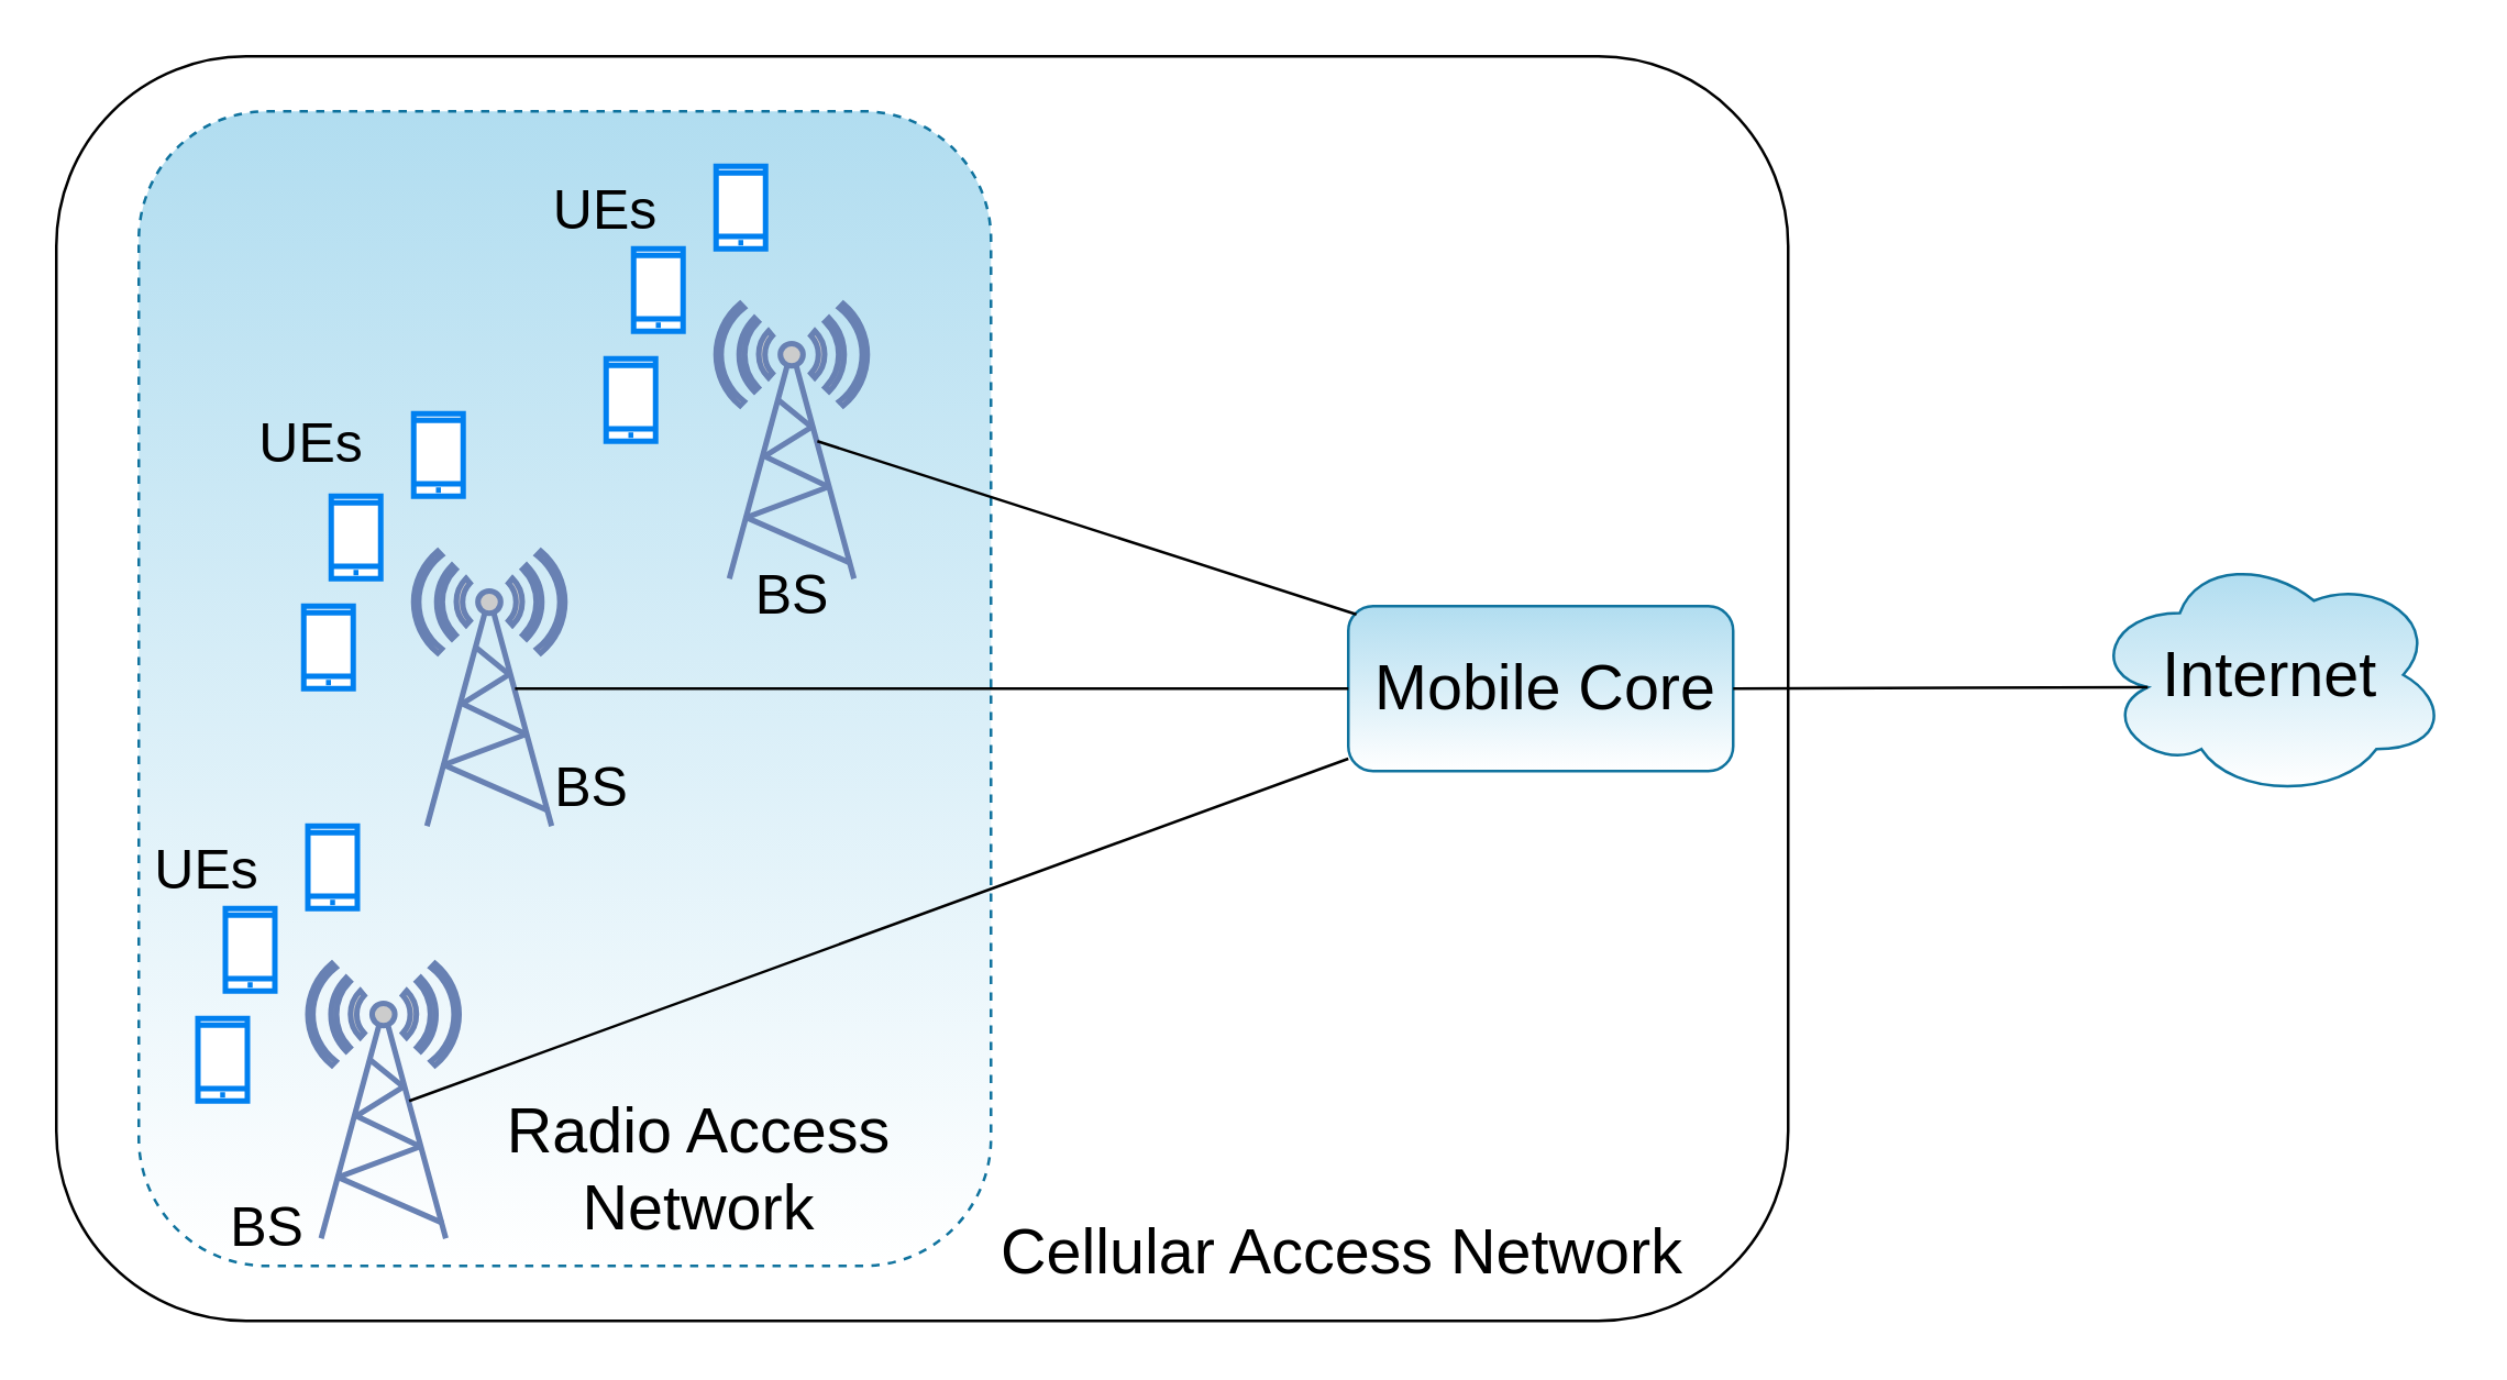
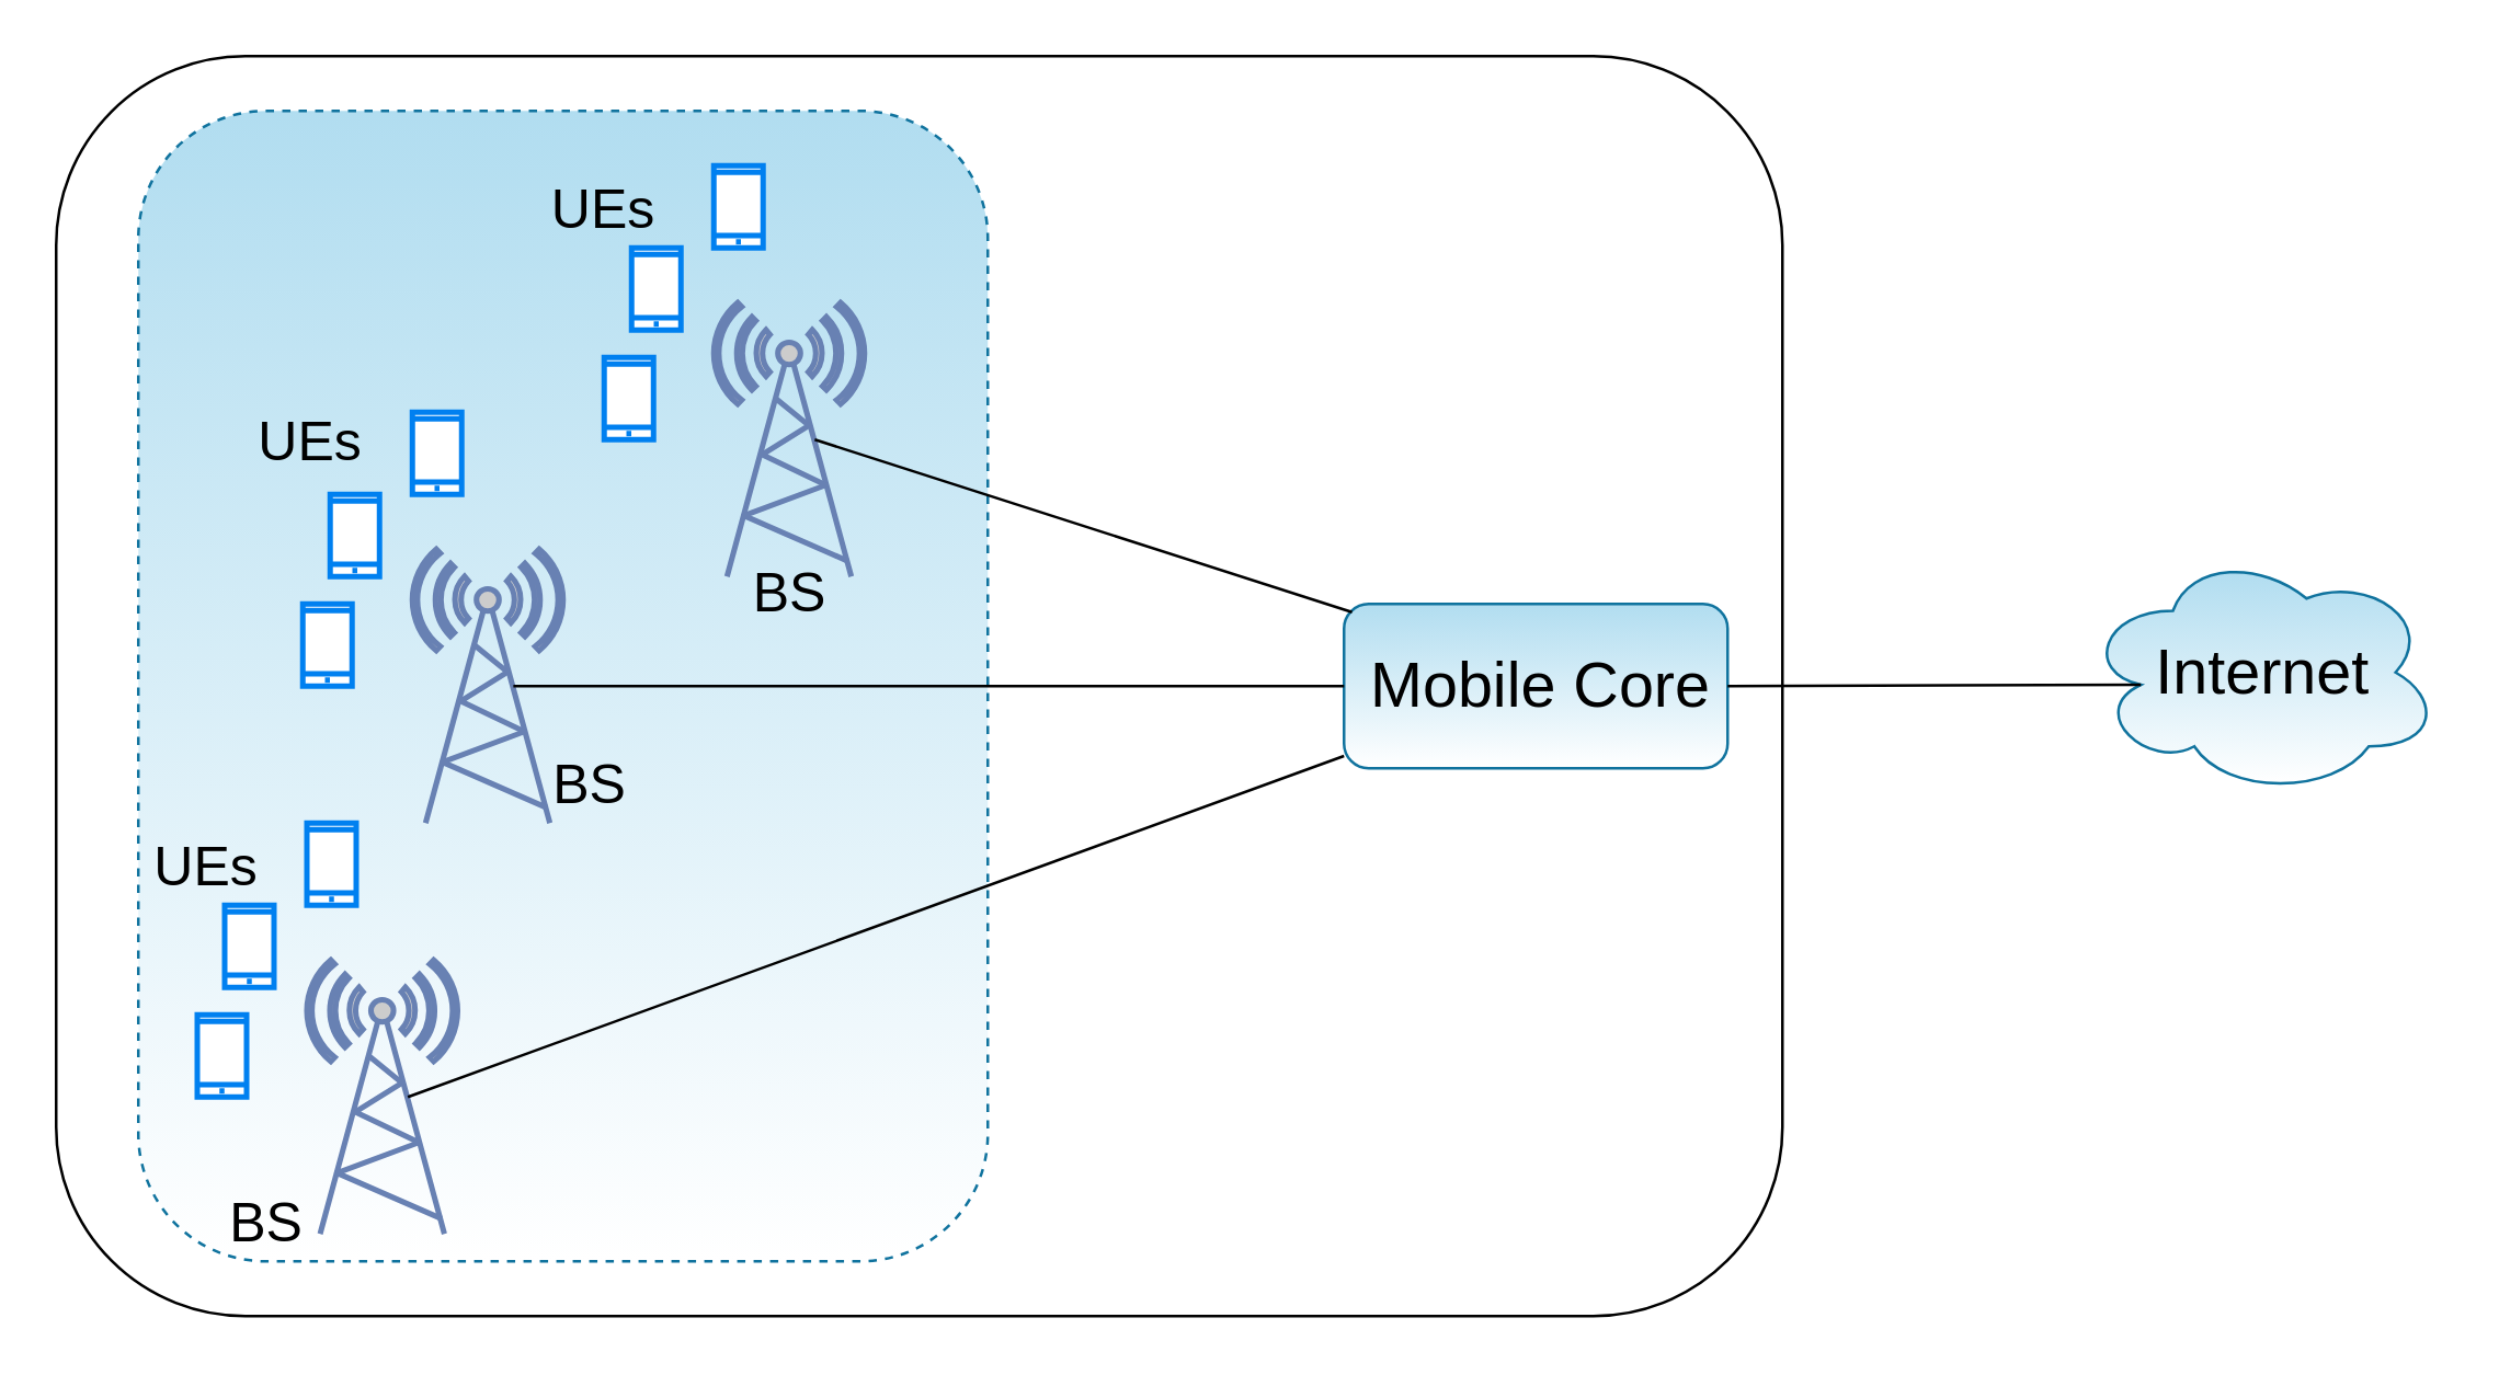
- <mxCell id="6" value="Radio Access Network" style="text;html=1;strokeColor=none;fillColor=none;align=center;verticalAlign=middle;whiteSpace=wrap;rounded=0;fontSize=23;" parent="1" vertex="1"><mxGeometry x="178" y="410" width="152" height="30" as="geometry" /></mxCell>
- <mxCell id="21" value="Cellular Access Network" style="text;html=1;strokeColor=none;fillColor=none;align=center;verticalAlign=middle;whiteSpace=wrap;rounded=0;fontSize=23;" parent="1" vertex="1"><mxGeometry x="360" y="440" width="256" height="30" as="geometry" /></mxCell>
